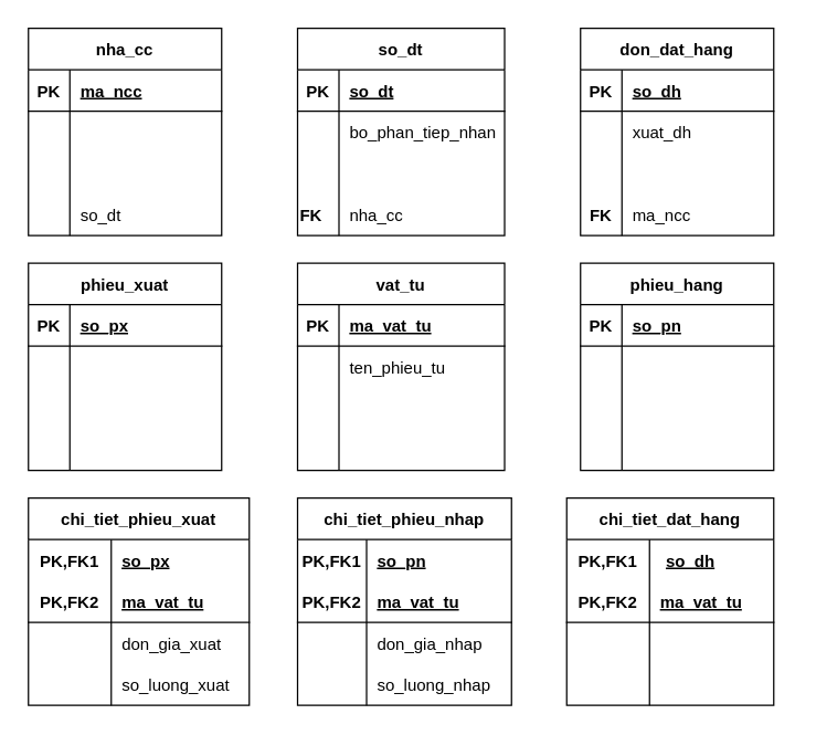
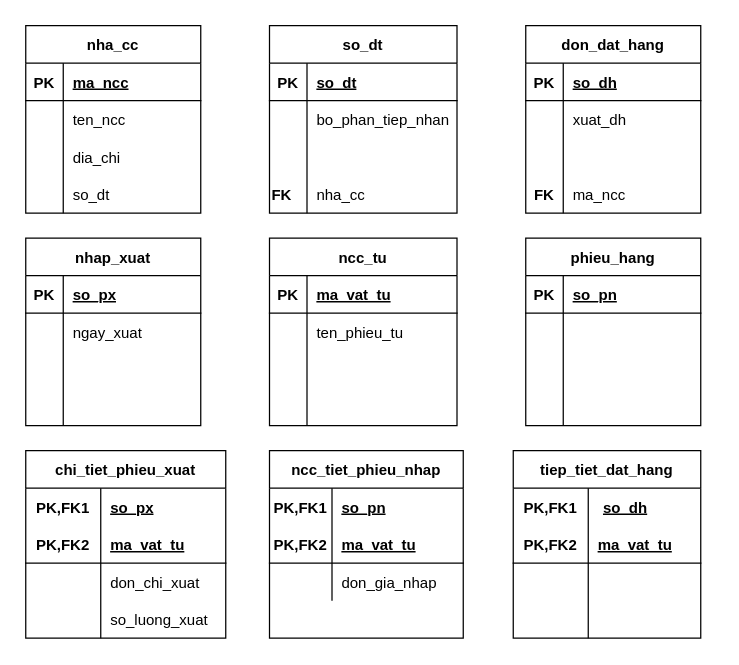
+ <mxCell id="9" value="ten_ncc" style="shape=partialRectangle;connectable=0;fillColor=none;top=0;left=0;bottom=0;right=0;align=left;spacingLeft=6;overflow=hidden;" vertex="1" parent="7"><mxGeometry x="30" width="110" height="30" as="geometry" /></mxCell>
+ <mxCell id="12" value="dia_chi" style="shape=partialRectangle;connectable=0;fillColor=none;top=0;left=0;bottom=0;right=0;align=left;spacingLeft=6;overflow=hidden;" vertex="1" parent="10"><mxGeometry x="30" width="110" height="30" as="geometry" /></mxCell>
- <mxCell id="42" value="phieu_xuat" style="shape=table;startSize=30;container=1;collapsible=1;childLayout=tableLayout;fixedRows=1;rowLines=0;fontStyle=1;align=center;resizeLast=1;" vertex="1" parent="2"><mxGeometry y="170" width="140" height="150" as="geometry" /></mxCell>
+ <mxCell id="42" value="nhap_xuat" style="shape=table;startSize=30;container=1;collapsible=1;childLayout=tableLayout;fixedRows=1;rowLines=0;fontStyle=1;align=center;resizeLast=1;" vertex="1" parent="2"><mxGeometry y="170" width="140" height="150" as="geometry" /></mxCell>
- <mxCell id="29" value="vat_tu" style="shape=table;startSize=30;container=1;collapsible=1;childLayout=tableLayout;fixedRows=1;rowLines=0;fontStyle=1;align=center;resizeLast=1;" vertex="1" parent="2"><mxGeometry x="195" y="170" width="150" height="150" as="geometry" /></mxCell>
+ <mxCell id="29" value="ncc_tu" style="shape=table;startSize=30;container=1;collapsible=1;childLayout=tableLayout;fixedRows=1;rowLines=0;fontStyle=1;align=center;resizeLast=1;" vertex="1" parent="2"><mxGeometry x="195" y="170" width="150" height="150" as="geometry" /></mxCell>
+ <mxCell id="48" value="ngay_xuat" style="shape=partialRectangle;connectable=0;fillColor=none;top=0;left=0;bottom=0;right=0;align=left;spacingLeft=6;overflow=hidden;" vertex="1" parent="46"><mxGeometry x="30" width="110" height="30" as="geometry" /></mxCell>
- <mxCell id="80" value="chi_tiet_phieu_nhap" style="shape=table;startSize=30;container=1;collapsible=1;childLayout=tableLayout;fixedRows=1;rowLines=0;fontStyle=1;align=center;resizeLast=1;" vertex="1" parent="2"><mxGeometry x="195" y="340" width="155" height="150" as="geometry" /></mxCell>
+ <mxCell id="80" value="ncc_tiet_phieu_nhap" style="shape=table;startSize=30;container=1;collapsible=1;childLayout=tableLayout;fixedRows=1;rowLines=0;fontStyle=1;align=center;resizeLast=1;" vertex="1" parent="2"><mxGeometry x="195" y="340" width="155" height="150" as="geometry" /></mxCell>
- <mxCell id="94" value="chi_tiet_dat_hang" style="shape=table;startSize=30;container=1;collapsible=1;childLayout=tableLayout;fixedRows=1;rowLines=0;fontStyle=1;align=center;resizeLast=1;" vertex="1" parent="93"><mxGeometry width="150" height="150" as="geometry" /></mxCell>
+ <mxCell id="94" value="tiep_tiet_dat_hang" style="shape=table;startSize=30;container=1;collapsible=1;childLayout=tableLayout;fixedRows=1;rowLines=0;fontStyle=1;align=center;resizeLast=1;" vertex="1" parent="93"><mxGeometry width="150" height="150" as="geometry" /></mxCell>
- <mxCell id="76" value="don_gia_xuat" style="shape=partialRectangle;connectable=0;fillColor=none;top=0;left=0;bottom=0;right=0;align=left;spacingLeft=6;overflow=hidden;" vertex="1" parent="74"><mxGeometry x="60" width="100" height="30" as="geometry" /></mxCell>
+ <mxCell id="76" value="don_chi_xuat" style="shape=partialRectangle;connectable=0;fillColor=none;top=0;left=0;bottom=0;right=0;align=left;spacingLeft=6;overflow=hidden;" vertex="1" parent="74"><mxGeometry x="60" width="100" height="30" as="geometry" /></mxCell>
- <mxCell id="92" value="so_luong_nhap" style="shape=partialRectangle;connectable=0;fillColor=none;top=0;left=0;bottom=0;right=0;align=left;spacingLeft=6;overflow=hidden;" vertex="1" parent="90"><mxGeometry x="50" width="105" height="30" as="geometry" /></mxCell>
